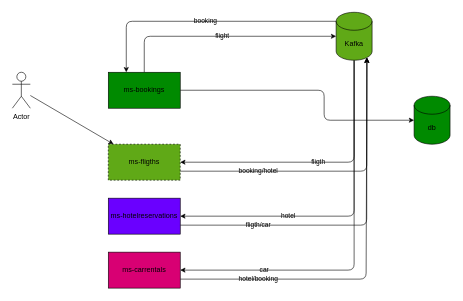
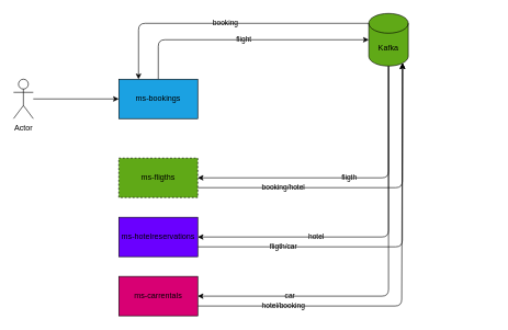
- <mxCell id="4" value="ms-bookings" style="rounded=0;whiteSpace=wrap;html=1;fillColor=#008a00;fontColor=#000000;strokeColor=#000000;labelBackgroundColor=none;" parent="1" vertex="1"><mxGeometry x="180" y="120" width="120" height="60" as="geometry" /></mxCell>
+ <mxCell id="4" value="ms-bookings" style="rounded=0;whiteSpace=wrap;html=1;fillColor=#1ba1e2;fontColor=#000000;strokeColor=#000000;labelBackgroundColor=none;" parent="1" vertex="1"><mxGeometry x="180" y="120" width="120" height="60" as="geometry" /></mxCell>
- <mxCell id="3" style="edgeStyle=none;html=1;strokeColor=#000000;fontColor=#000000;labelBackgroundColor=none;" parent="1" source="4" target="18" edge="1"><mxGeometry relative="1" as="geometry"><Array as="points"><mxPoint x="540" y="150" /><mxPoint x="540" y="200" /></Array></mxGeometry></mxCell>
- <mxCell id="5" style="edgeStyle=none;html=1;strokeColor=#000000;fontColor=#000000;labelBackgroundColor=none;" parent="1" source="6" target="13" edge="1"><mxGeometry relative="1" as="geometry" /></mxCell>
+ <mxCell id="5" style="edgeStyle=none;html=1;entryX=0;entryY=0.5;entryDx=0;entryDy=0;strokeColor=#000000;fontColor=#000000;labelBackgroundColor=none;" parent="1" source="6" target="4" edge="1"><mxGeometry relative="1" as="geometry" /></mxCell>
- <mxCell id="18" value="db" style="shape=cylinder3;whiteSpace=wrap;html=1;boundedLbl=1;backgroundOutline=1;size=15;fillColor=#008a00;fontColor=#000000;strokeColor=#000000;labelBackgroundColor=none;" parent="1" vertex="1"><mxGeometry x="690" y="160" width="60" height="80" as="geometry" /></mxCell>
